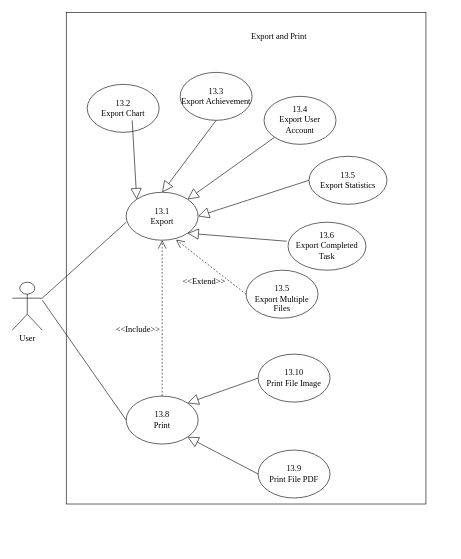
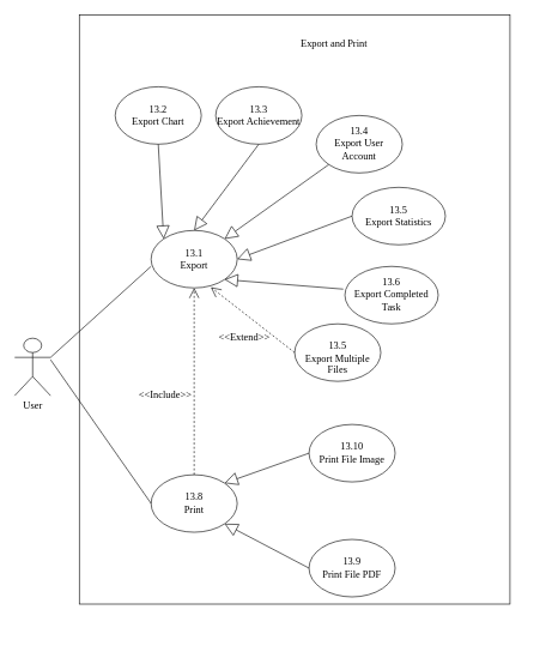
- <mxCell id="9" value="13.2&lt;br&gt;Export Chart" style="ellipse;whiteSpace=wrap;html=1;fontFamily=Verdana;fontSize=14;" parent="2" vertex="1"><mxGeometry x="125" y="20" width="120" height="80" as="geometry" /></mxCell>
+ <mxCell id="9" value="13.2&lt;br&gt;Export Chart" style="ellipse;whiteSpace=wrap;html=1;fontFamily=Verdana;fontSize=14;" parent="2" vertex="1"><mxGeometry x="140" width="120" height="80" as="geometry" /></mxCell>
- <mxCell id="11" value="13.5&lt;br&gt;Export Statistics" style="ellipse;whiteSpace=wrap;html=1;fontFamily=Verdana;fontSize=14;" parent="2" vertex="1"><mxGeometry x="495" y="140" width="130" height="80" as="geometry" /></mxCell>
+ <mxCell id="11" value="13.5&lt;br&gt;Export Statistics" style="ellipse;whiteSpace=wrap;html=1;fontFamily=Verdana;fontSize=14;" parent="2" vertex="1"><mxGeometry x="470" y="140" width="130" height="80" as="geometry" /></mxCell>
